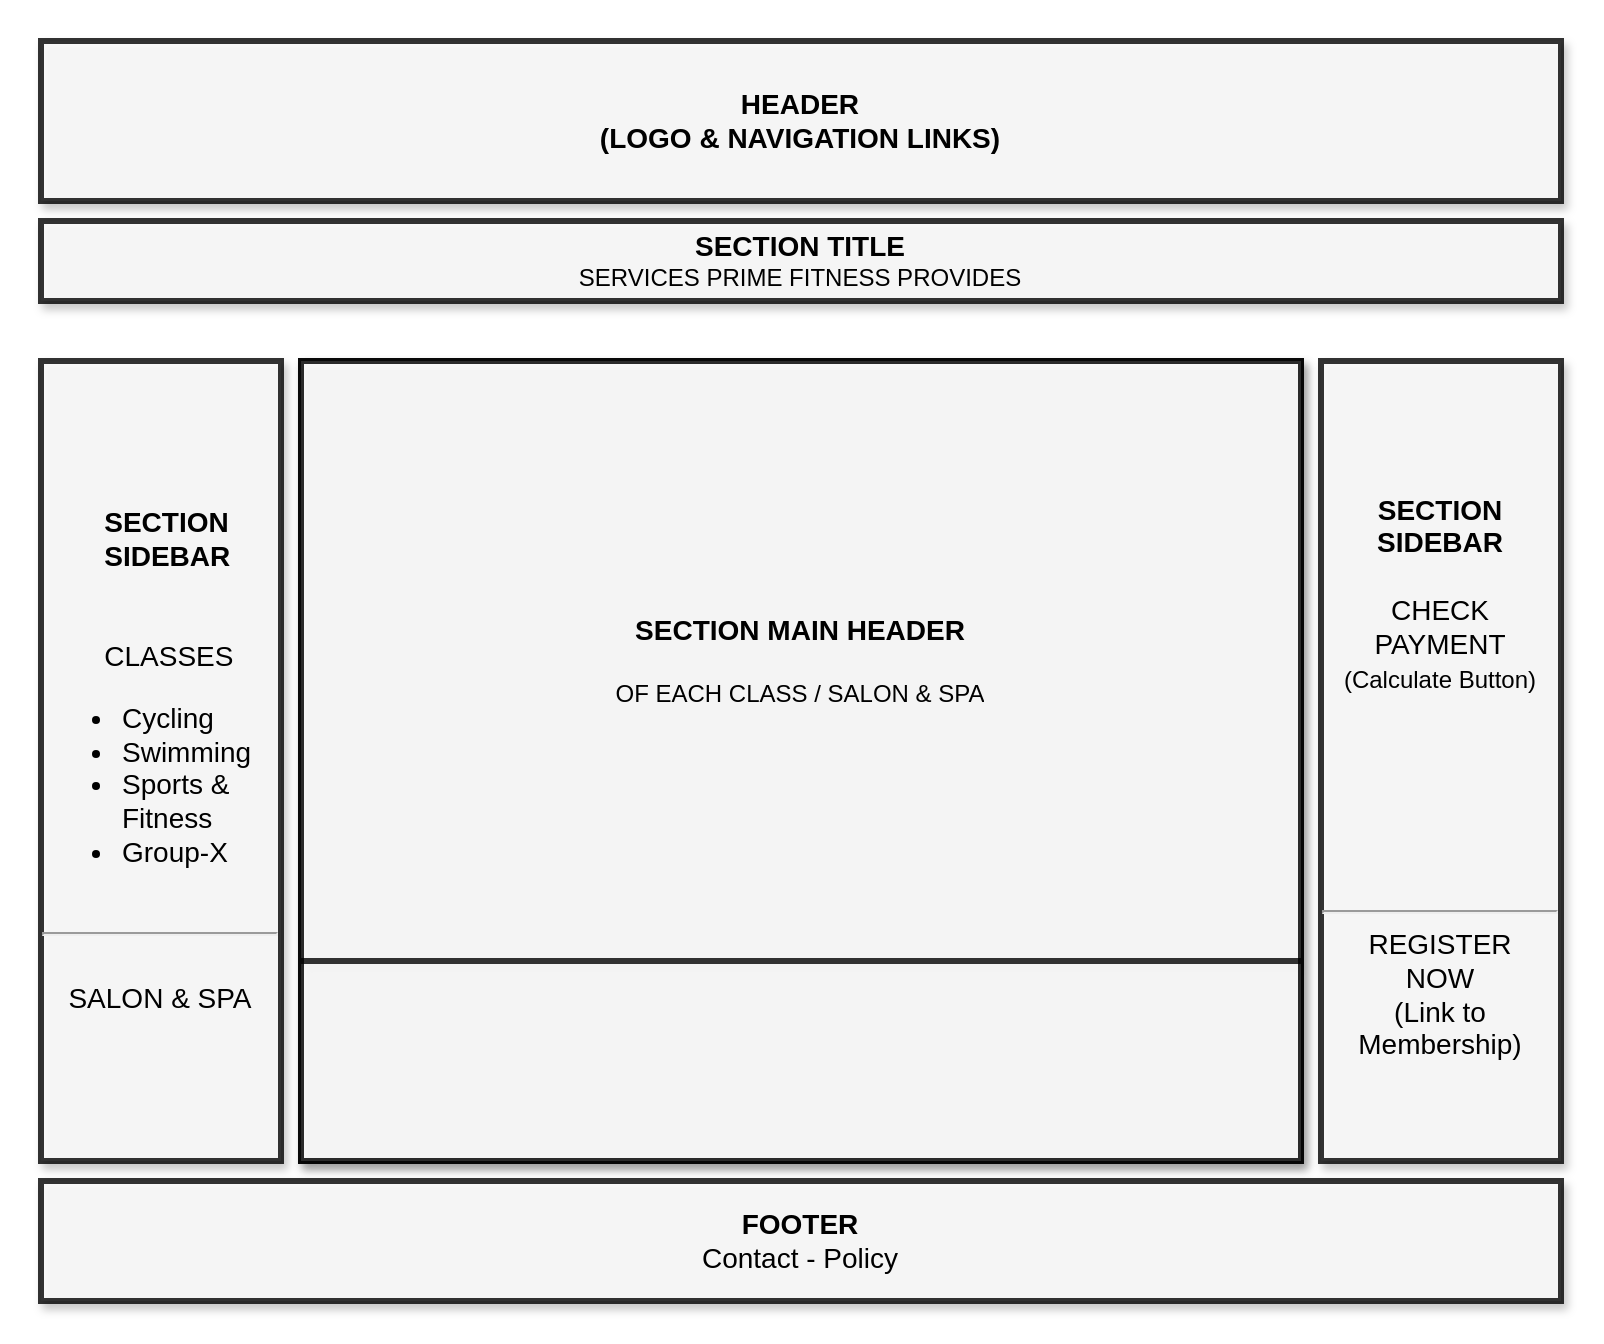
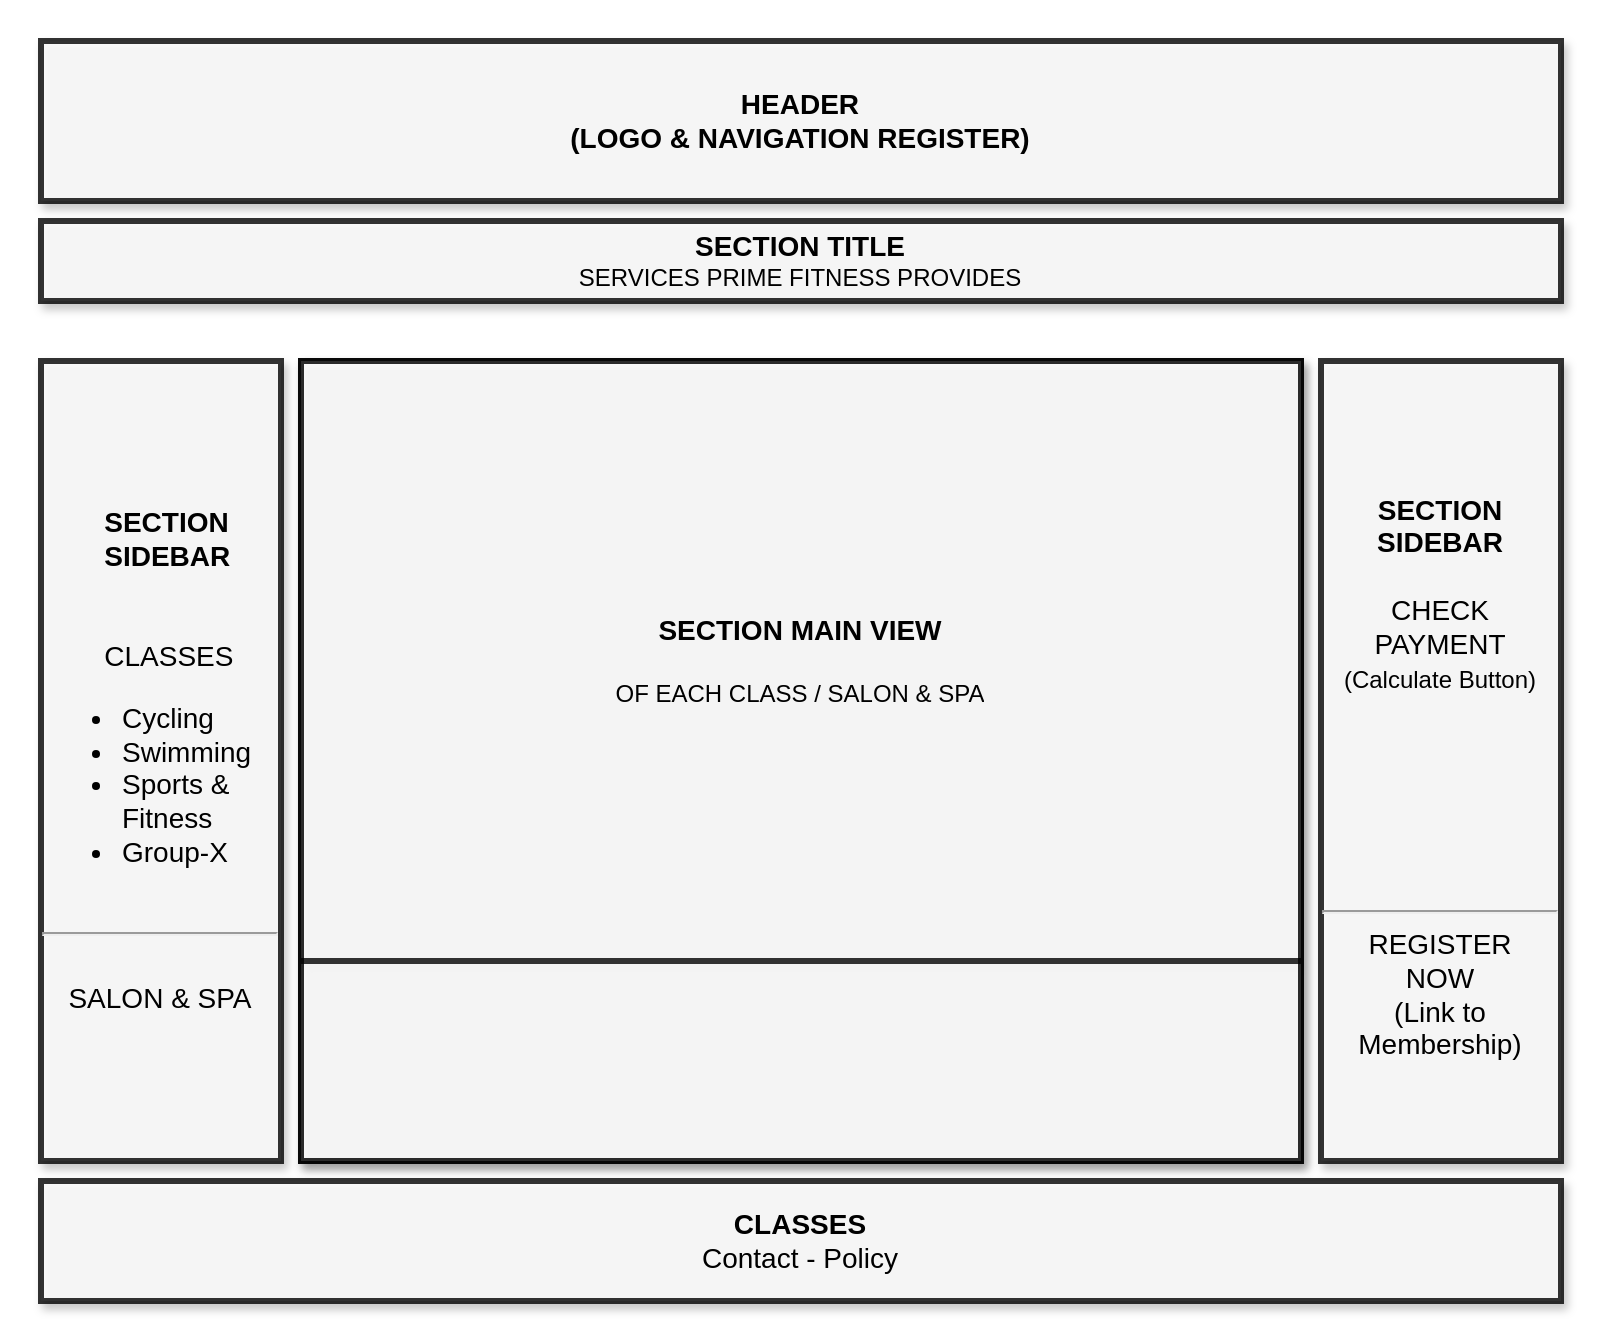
- <mxCell id="2" value="&lt;font style=&quot;font-size: 14px&quot;&gt;&lt;b&gt;HEADER&lt;br&gt;(LOGO &amp;amp; NAVIGATION LINKS)&lt;/b&gt;&lt;/font&gt;" style="rounded=0;whiteSpace=wrap;html=1;strokeWidth=3;perimeterSpacing=0;opacity=80;shadow=1;" parent="1" vertex="1"><mxGeometry x="20" y="20" width="760" height="80" as="geometry" /></mxCell>
+ <mxCell id="2" value="&lt;font style=&quot;font-size: 14px&quot;&gt;&lt;b&gt;HEADER&lt;br&gt;(LOGO &amp;amp; NAVIGATION REGISTER)&lt;/b&gt;&lt;/font&gt;" style="rounded=0;whiteSpace=wrap;html=1;strokeWidth=3;perimeterSpacing=0;opacity=80;shadow=1;" parent="1" vertex="1"><mxGeometry x="20" y="20" width="760" height="80" as="geometry" /></mxCell>
- <mxCell id="9" value="&lt;font&gt;&lt;span style=&quot;font-size: 14px&quot;&gt;&lt;b&gt;SECTION&amp;nbsp;&lt;/b&gt;&lt;/span&gt;&lt;font&gt;&lt;b&gt;&lt;font style=&quot;font-size: 14px&quot;&gt;MAIN HEADER&lt;br&gt;&lt;/font&gt;&lt;/b&gt;&lt;span style=&quot;font-size: 14px&quot;&gt;&lt;b&gt;&lt;br&gt;&lt;/b&gt;&lt;/span&gt;OF EACH CLASS / SALON &amp;amp; SPA&lt;/font&gt;&lt;/font&gt;" style="shape=partialRectangle;html=1;whiteSpace=wrap;connectable=0;overflow=hidden;fillColor=none;top=0;left=0;bottom=0;right=0;pointerEvents=1;strokeWidth=3;perimeterSpacing=0;opacity=80;shadow=1;" parent="8" vertex="1"><mxGeometry width="500" height="300" as="geometry"><mxRectangle width="500" height="300" as="alternateBounds" /></mxGeometry></mxCell>
+ <mxCell id="9" value="&lt;font&gt;&lt;span style=&quot;font-size: 14px&quot;&gt;&lt;b&gt;SECTION&amp;nbsp;&lt;/b&gt;&lt;/span&gt;&lt;font&gt;&lt;b&gt;&lt;font style=&quot;font-size: 14px&quot;&gt;MAIN VIEW&lt;br&gt;&lt;/font&gt;&lt;/b&gt;&lt;span style=&quot;font-size: 14px&quot;&gt;&lt;b&gt;&lt;br&gt;&lt;/b&gt;&lt;/span&gt;OF EACH CLASS / SALON &amp;amp; SPA&lt;/font&gt;&lt;/font&gt;" style="shape=partialRectangle;html=1;whiteSpace=wrap;connectable=0;overflow=hidden;fillColor=none;top=0;left=0;bottom=0;right=0;pointerEvents=1;strokeWidth=3;perimeterSpacing=0;opacity=80;shadow=1;" parent="8" vertex="1"><mxGeometry width="500" height="300" as="geometry"><mxRectangle width="500" height="300" as="alternateBounds" /></mxGeometry></mxCell>
- <mxCell id="6" value="&lt;font style=&quot;font-size: 14px&quot;&gt;&lt;b&gt;FOOTER&lt;/b&gt;&lt;br&gt;Contact - Policy&lt;/font&gt;" style="rounded=0;whiteSpace=wrap;html=1;strokeWidth=3;perimeterSpacing=0;opacity=80;shadow=1;" parent="1" vertex="1"><mxGeometry x="20" y="590" width="760" height="60" as="geometry" /></mxCell>
+ <mxCell id="6" value="&lt;font style=&quot;font-size: 14px&quot;&gt;&lt;b&gt;CLASSES&lt;/b&gt;&lt;br&gt;Contact - Policy&lt;/font&gt;" style="rounded=0;whiteSpace=wrap;html=1;strokeWidth=3;perimeterSpacing=0;opacity=80;shadow=1;" parent="1" vertex="1"><mxGeometry x="20" y="590" width="760" height="60" as="geometry" /></mxCell>
